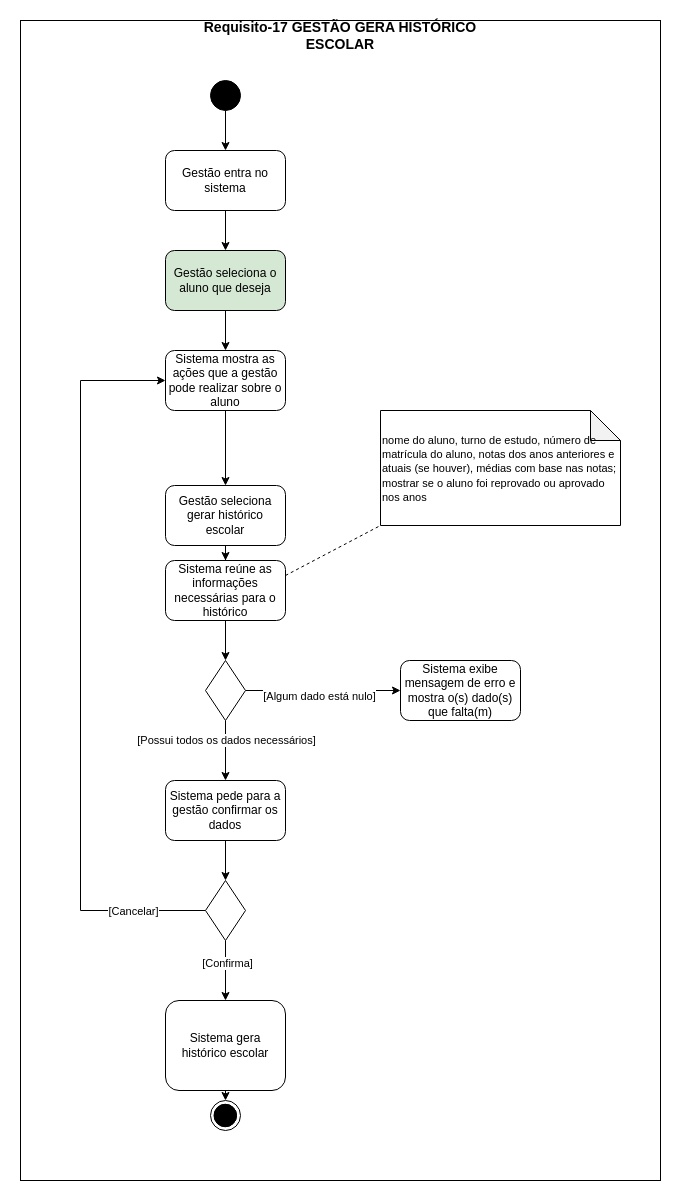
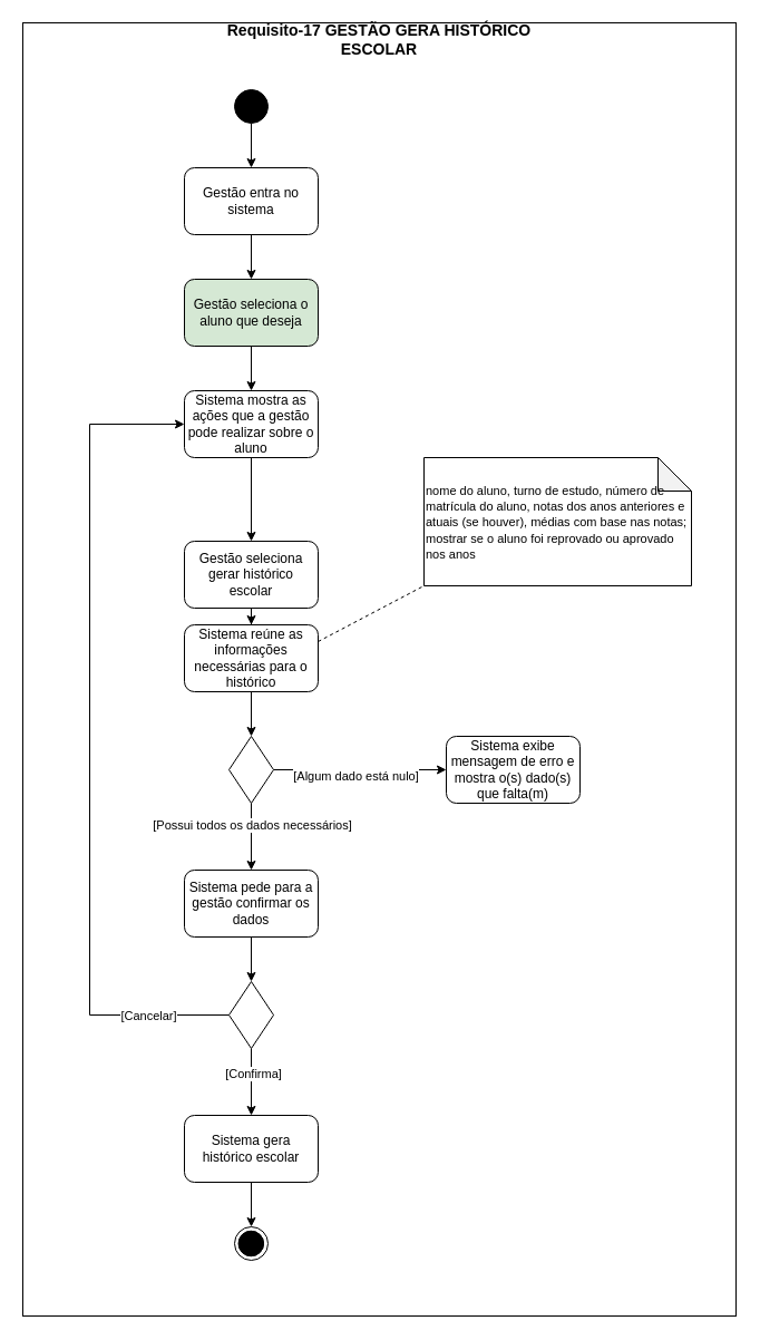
- <mxCell id="25" value="Sistema gera histórico escolar" style="rounded=1;whiteSpace=wrap;html=1;" parent="1" vertex="1"><mxGeometry x="165" y="1000" width="120" height="90" as="geometry" /></mxCell>
+ <mxCell id="25" value="Sistema gera histórico escolar" style="rounded=1;whiteSpace=wrap;html=1;" parent="1" vertex="1"><mxGeometry x="165" y="1000" width="120" height="60" as="geometry" /></mxCell>
